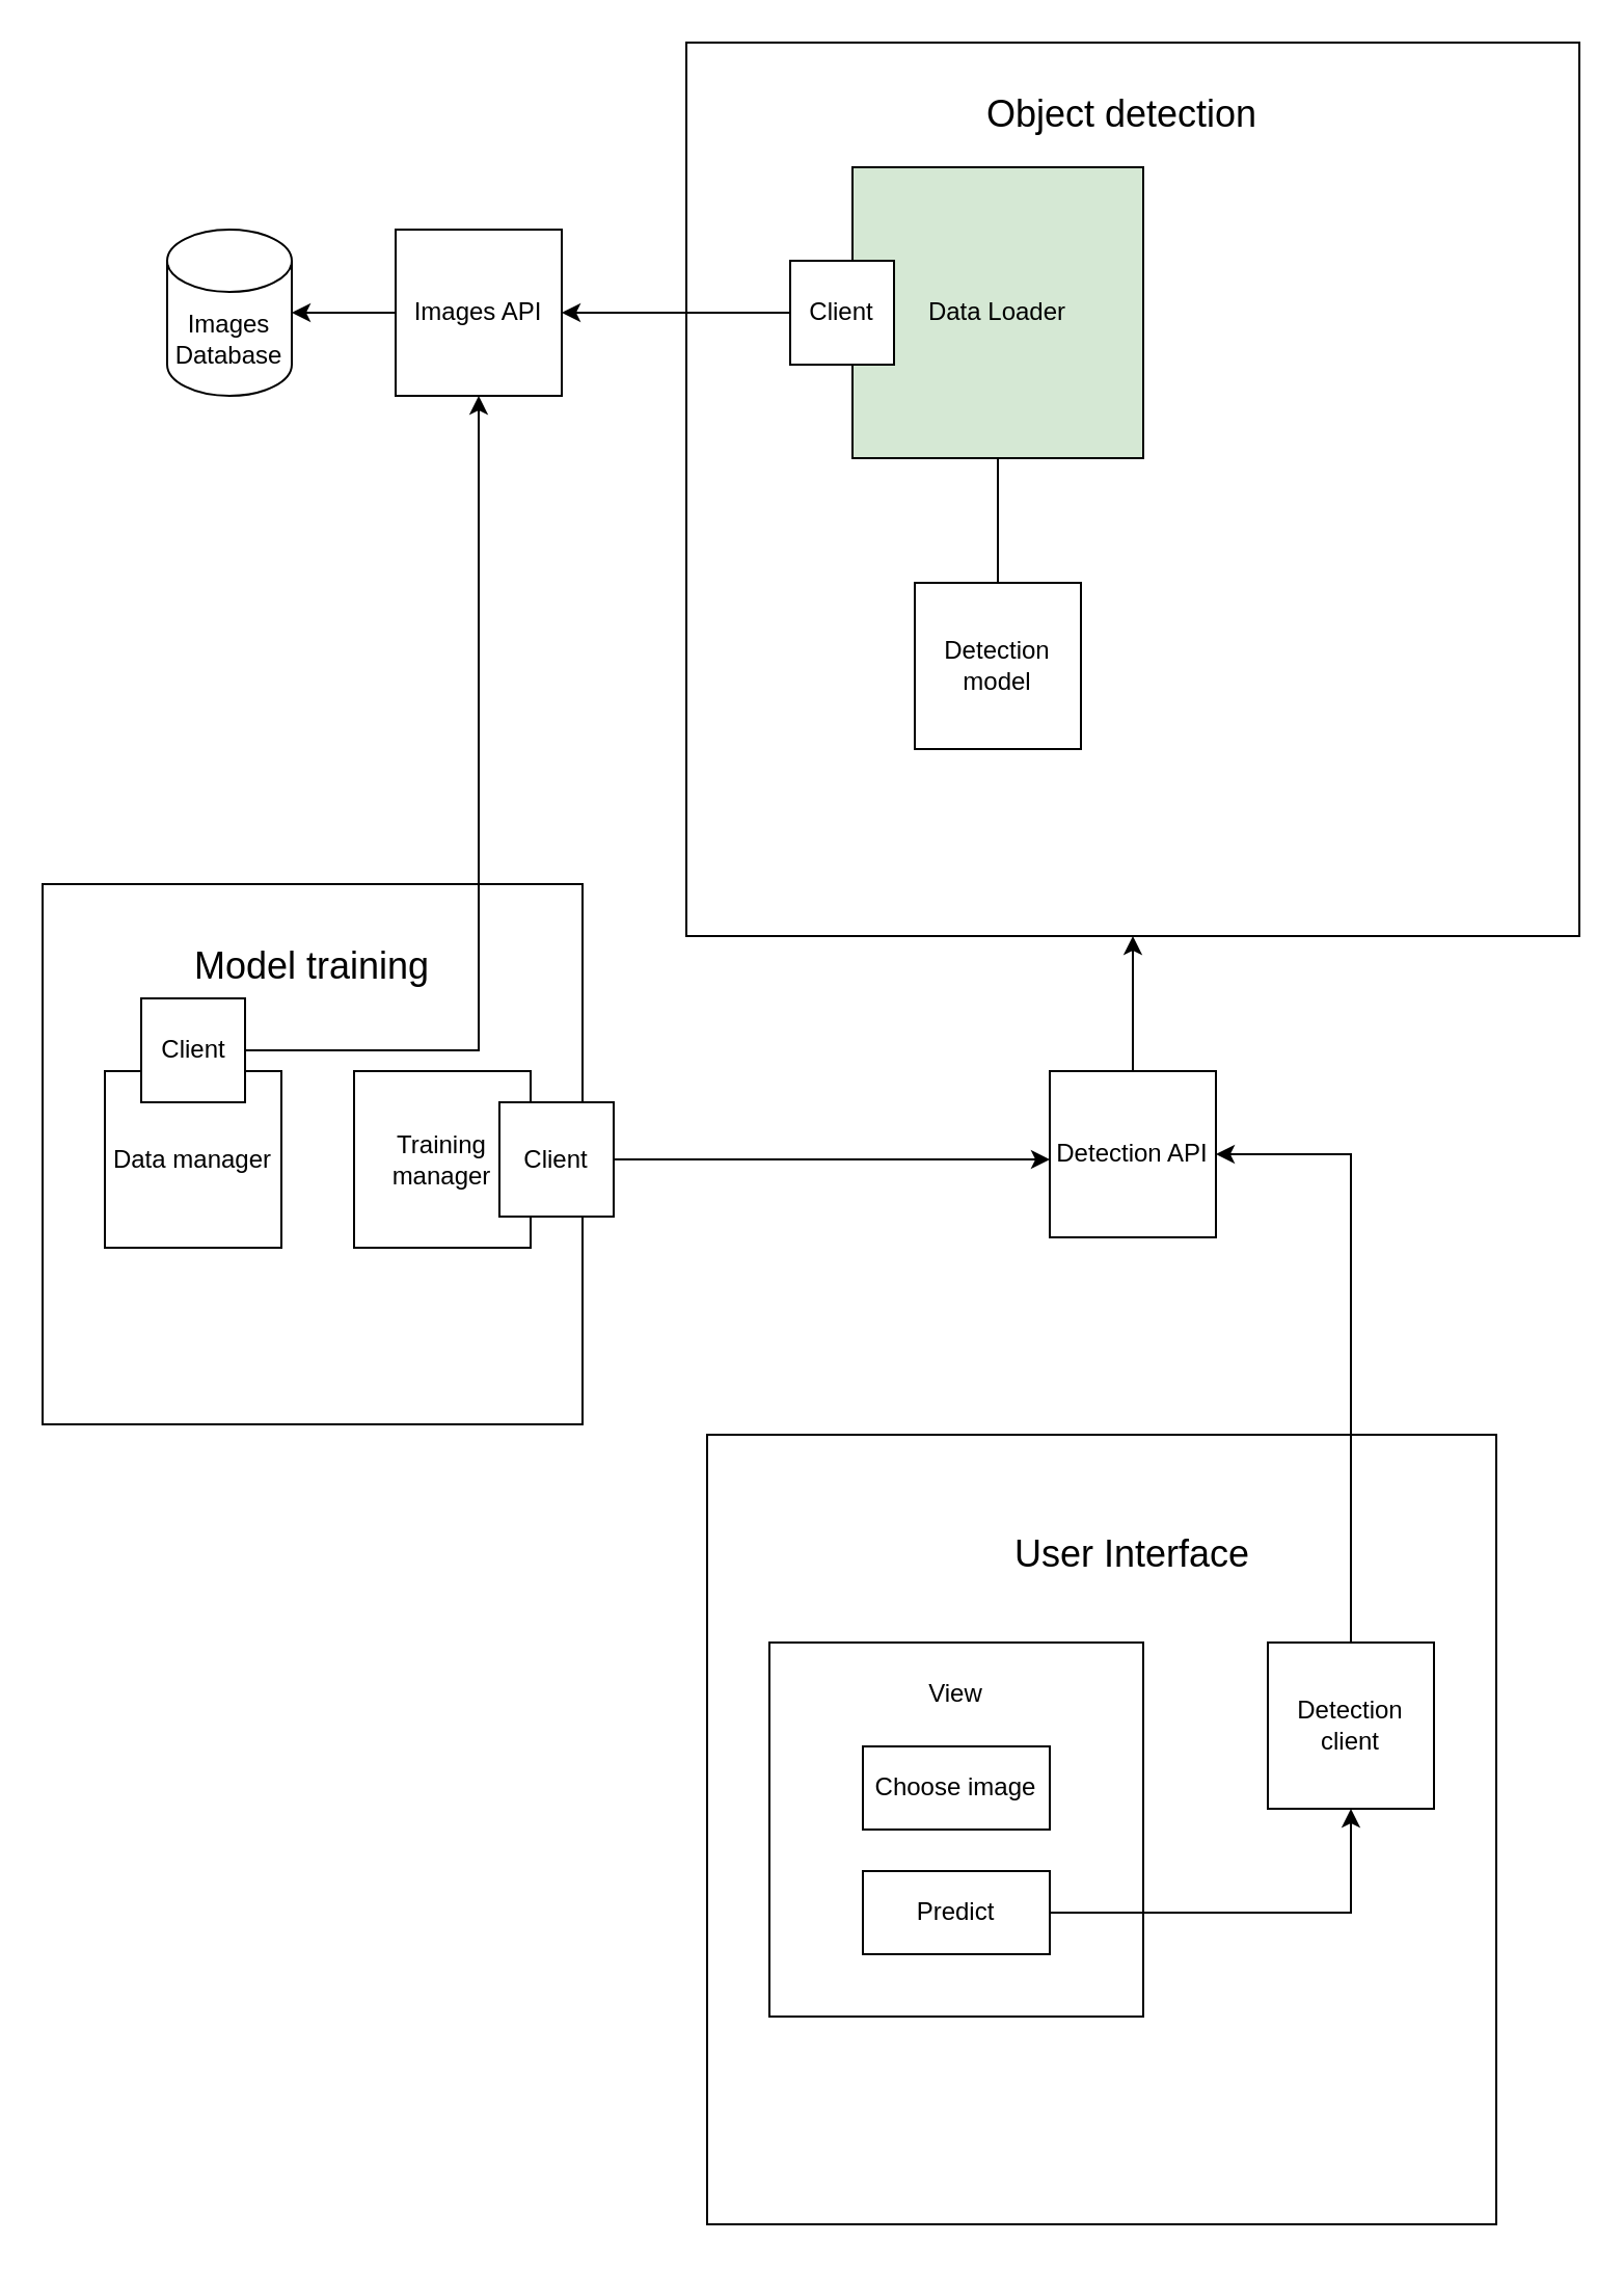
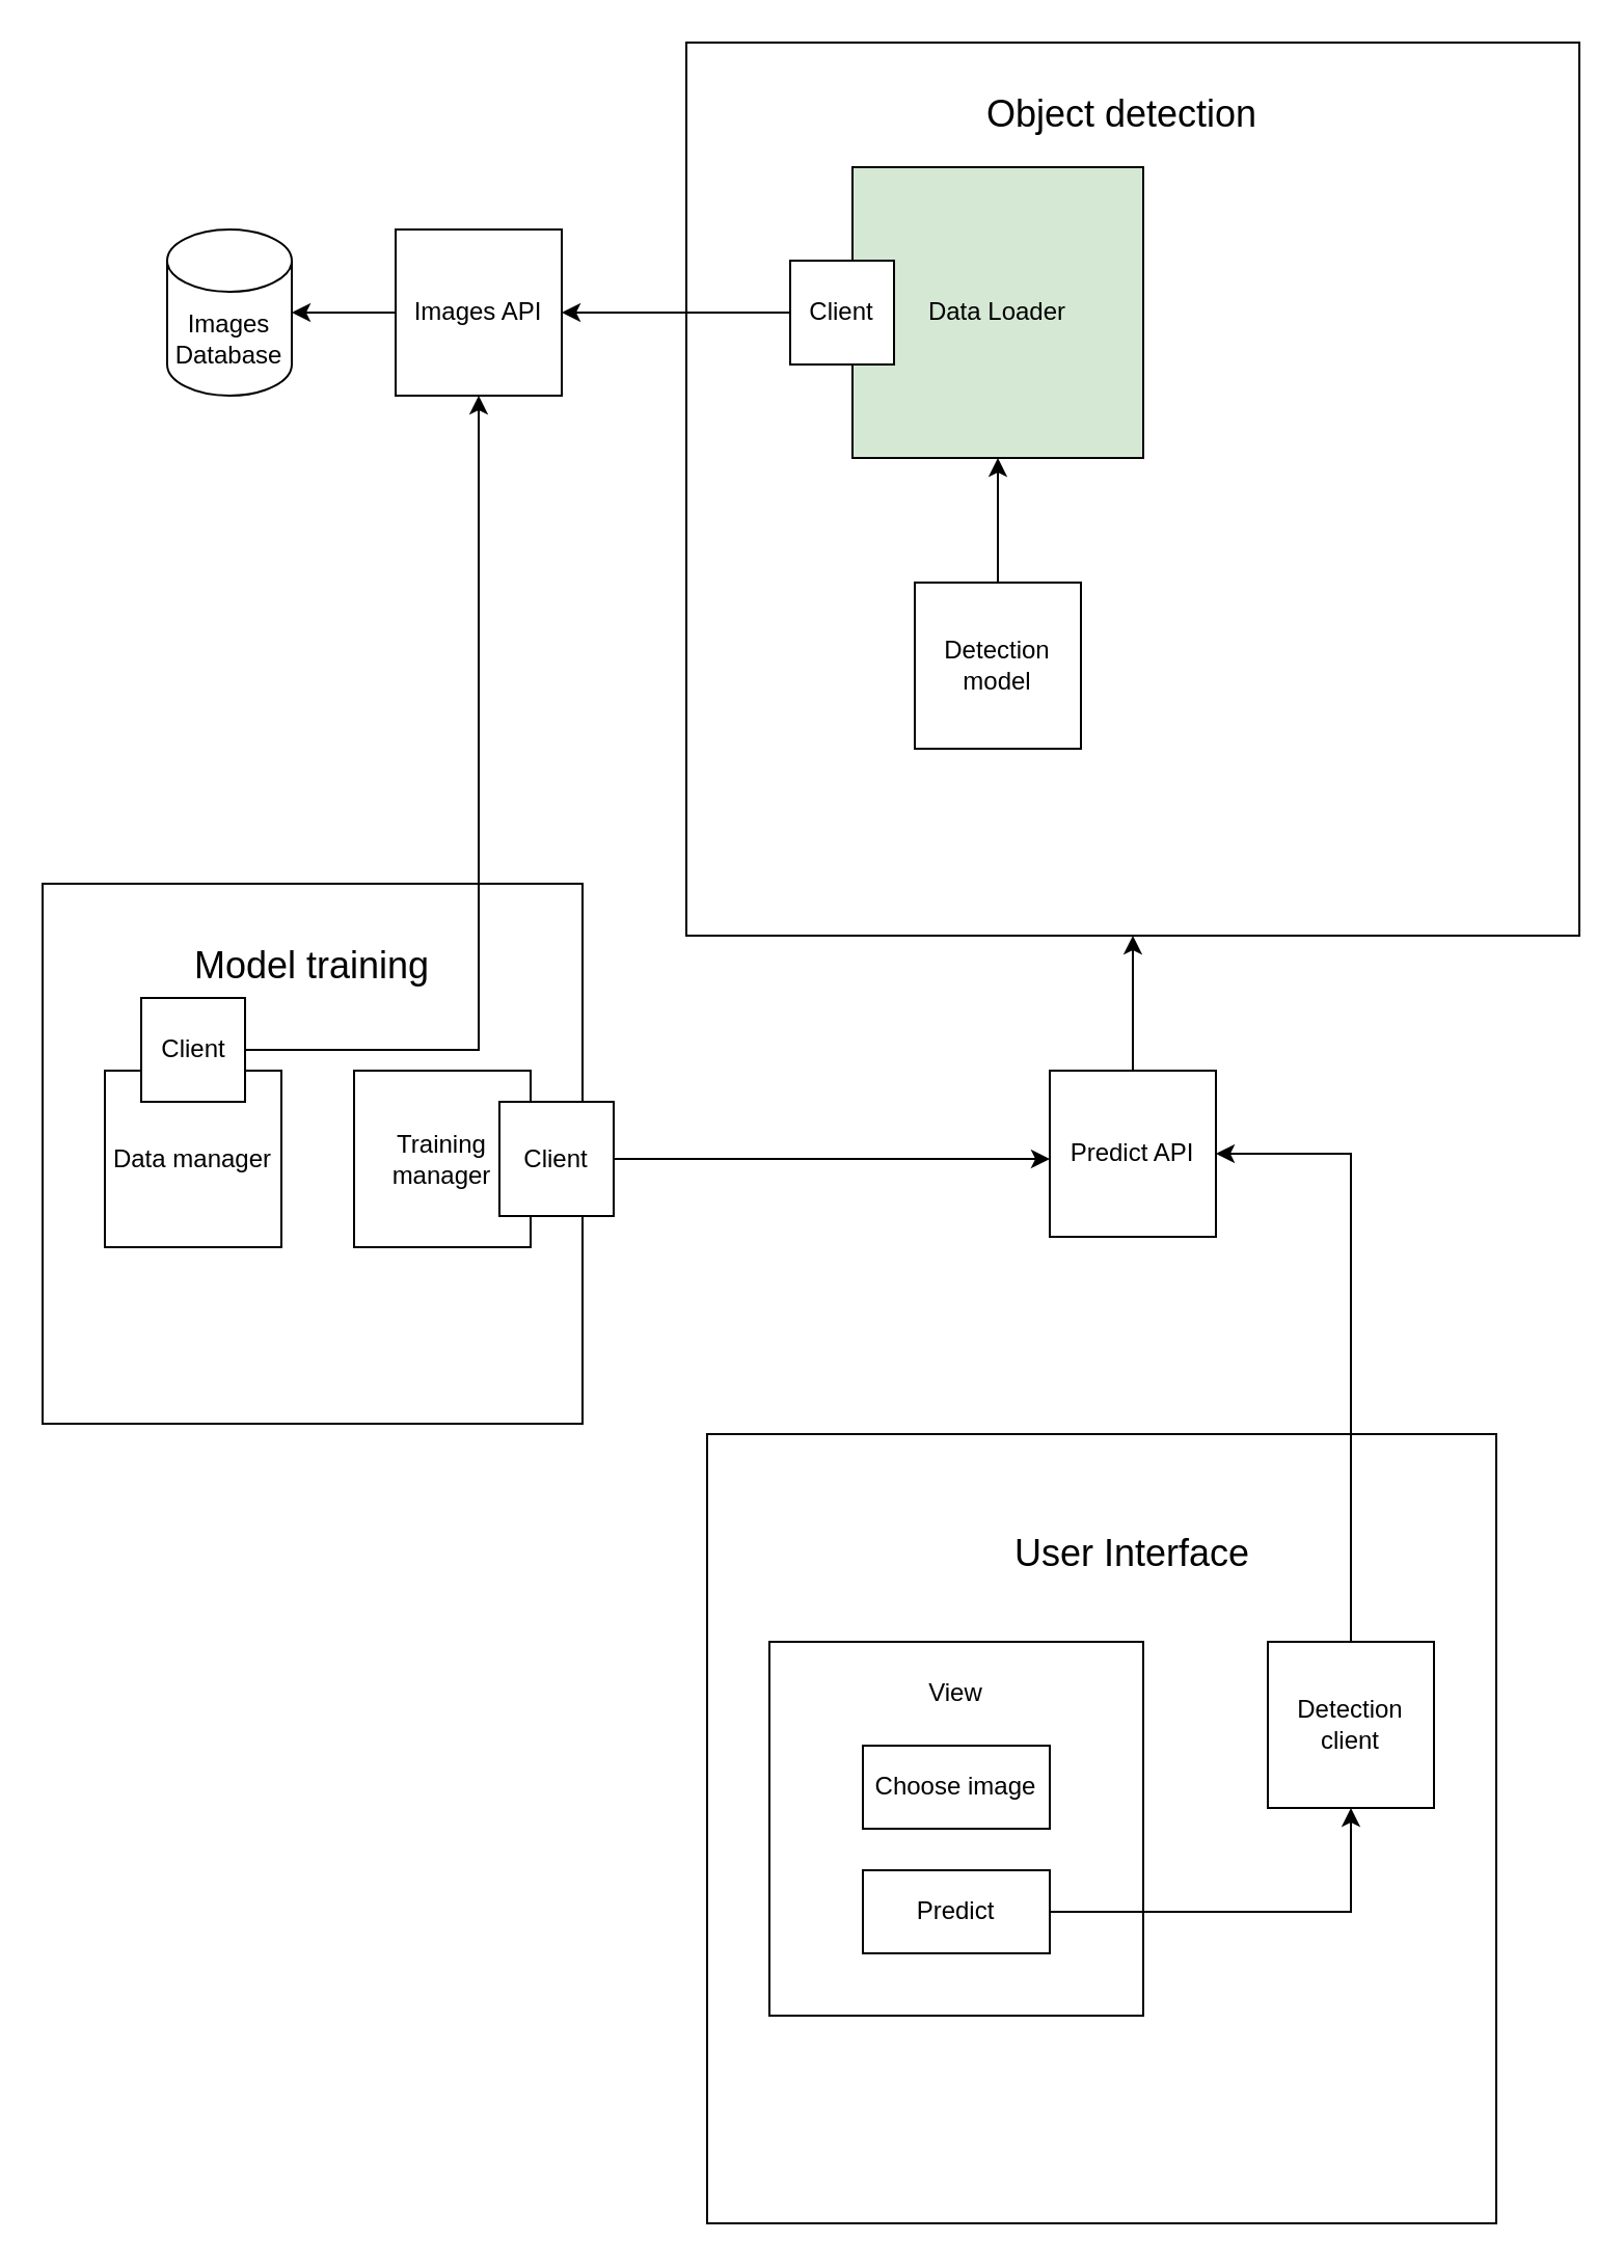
- <mxCell id="13" style="edgeStyle=orthogonalEdgeStyle;rounded=0;orthogonalLoop=1;jettySize=auto;html=1;entryX=0.5;entryY=1;entryDx=0;entryDy=0;endArrow=none;" edge="1" parent="1" source="5" target="11"><mxGeometry relative="1" as="geometry" /></mxCell>
+ <mxCell id="13" style="edgeStyle=orthogonalEdgeStyle;rounded=0;orthogonalLoop=1;jettySize=auto;html=1;entryX=0.5;entryY=1;entryDx=0;entryDy=0;" edge="1" parent="1" source="5" target="11"><mxGeometry relative="1" as="geometry" /></mxCell>
- <mxCell id="15" value="Detection API" style="whiteSpace=wrap;html=1;aspect=fixed;" vertex="1" parent="1"><mxGeometry x="505" y="515" width="80" height="80" as="geometry" /></mxCell>
+ <mxCell id="15" value="Predict API" style="whiteSpace=wrap;html=1;aspect=fixed;" vertex="1" parent="1"><mxGeometry x="505" y="515" width="80" height="80" as="geometry" /></mxCell>
